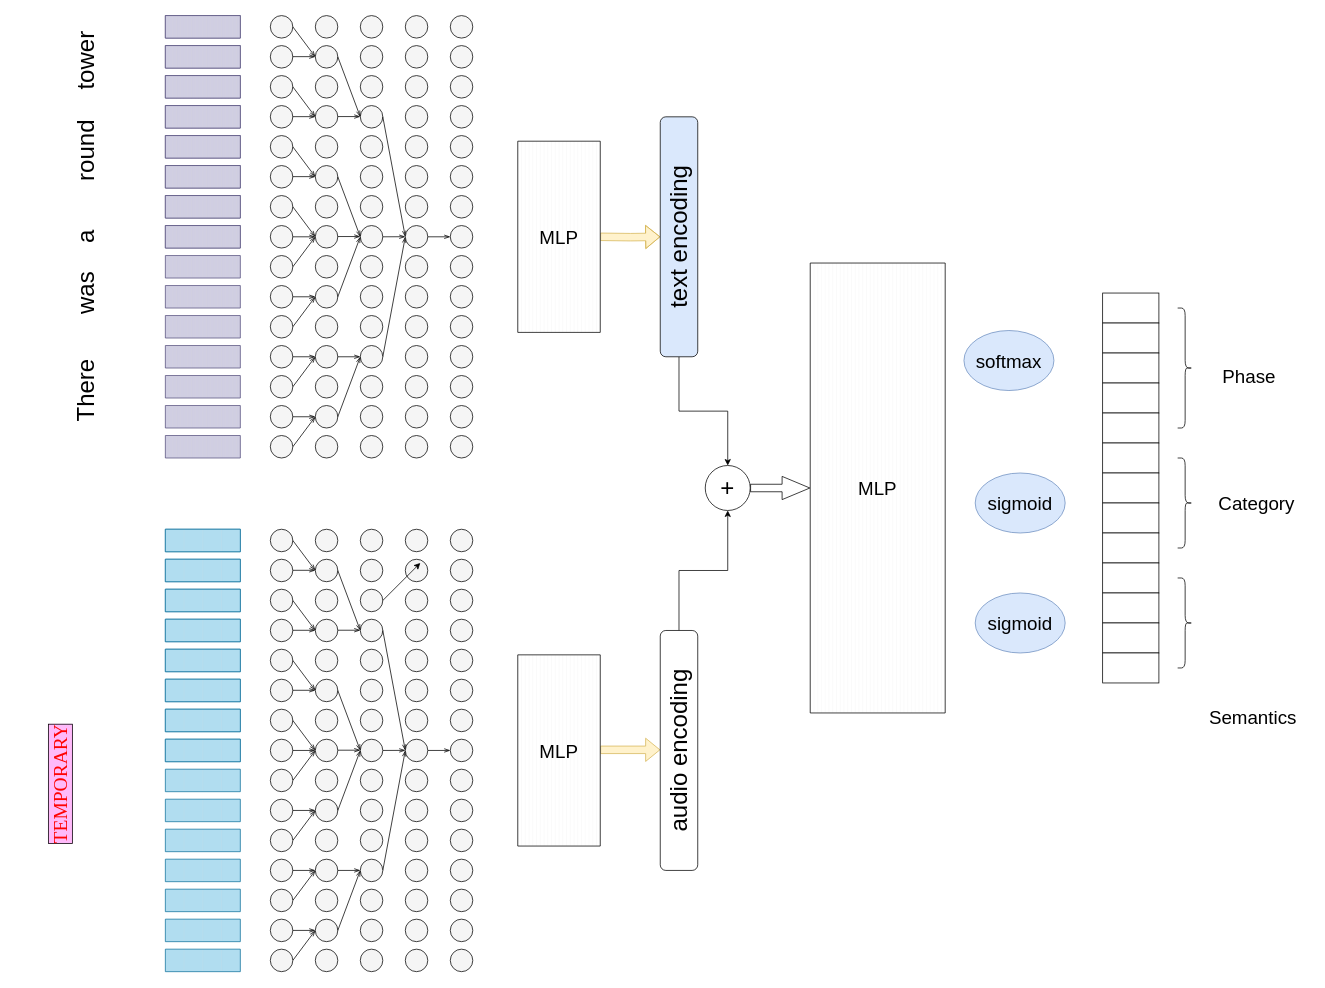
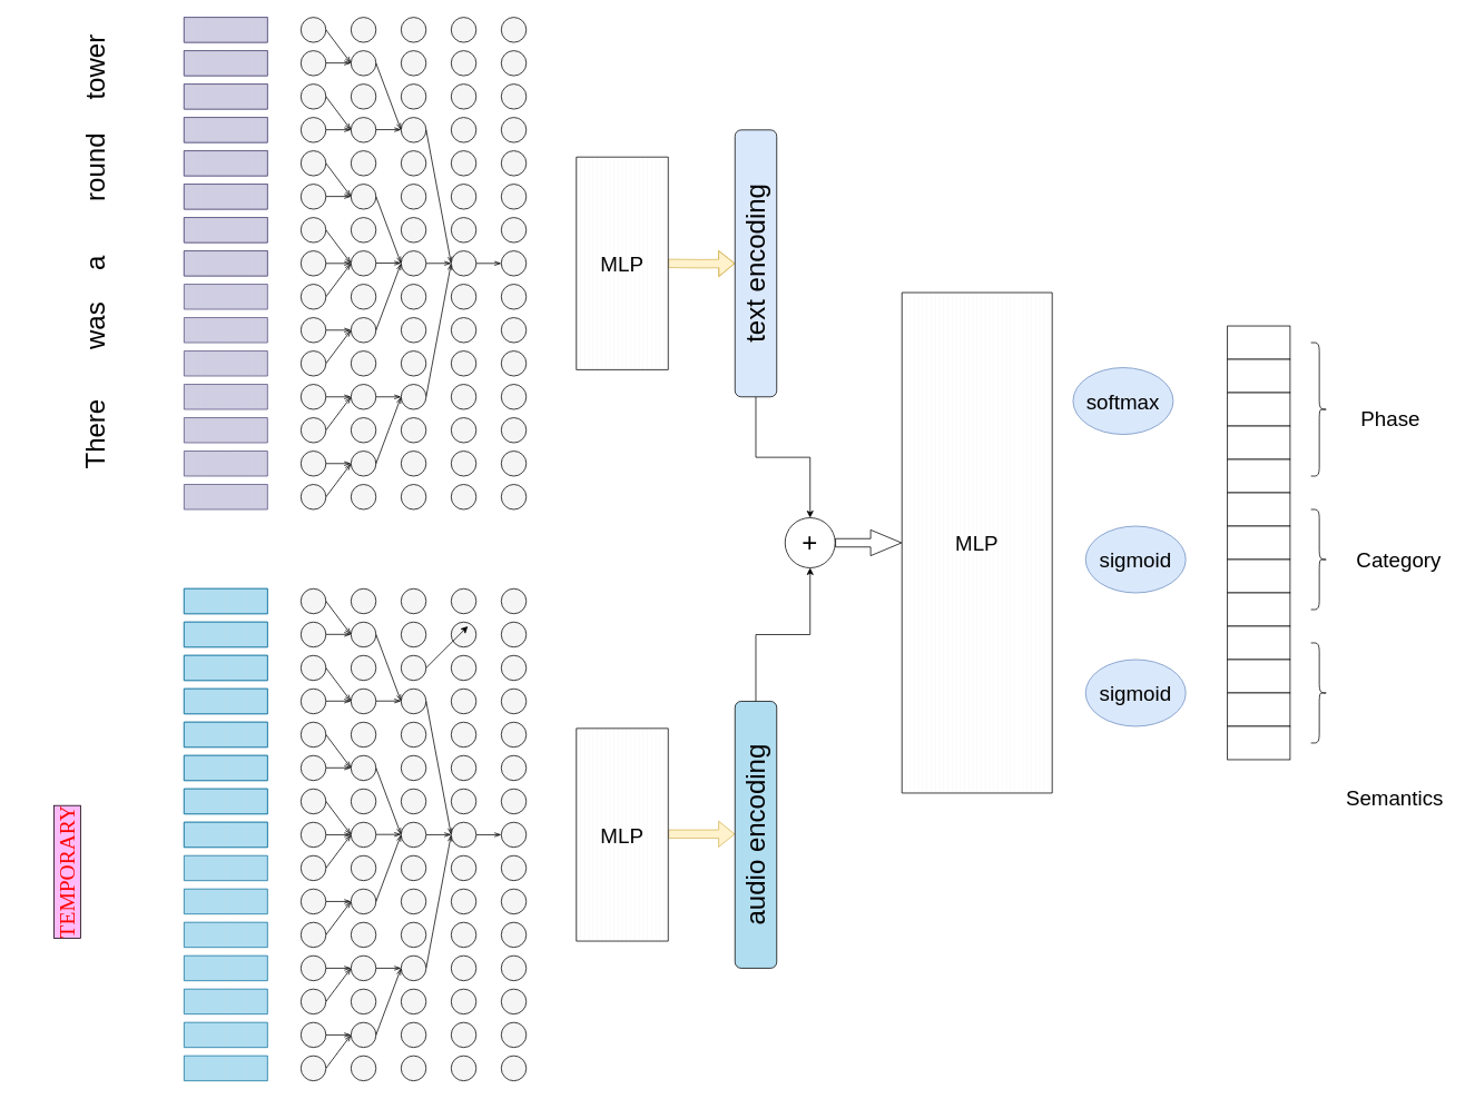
- <mxCell id="262" value="audio encoding" style="rounded=1;whiteSpace=wrap;html=1;fontSize=32;align=center;horizontal=0;" vertex="1" parent="1"><mxGeometry x="880" y="840" width="50" height="320" as="geometry" /></mxCell>
+ <mxCell id="262" value="audio encoding" style="rounded=1;whiteSpace=wrap;html=1;fontSize=32;align=center;horizontal=0;fillColor=#b1ddf0;" vertex="1" parent="1"><mxGeometry x="880" y="840" width="50" height="320" as="geometry" /></mxCell>
